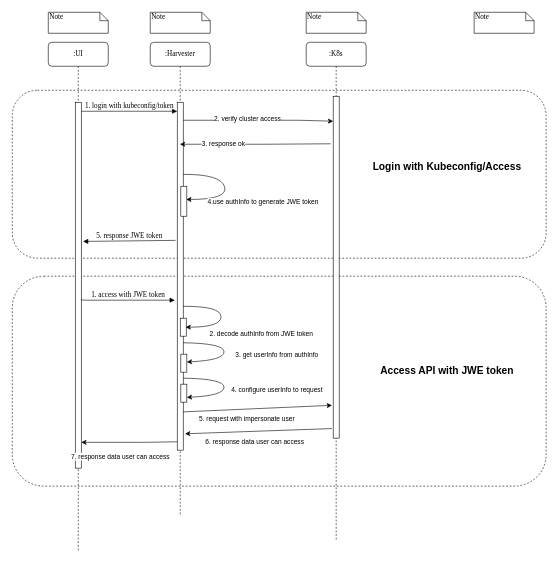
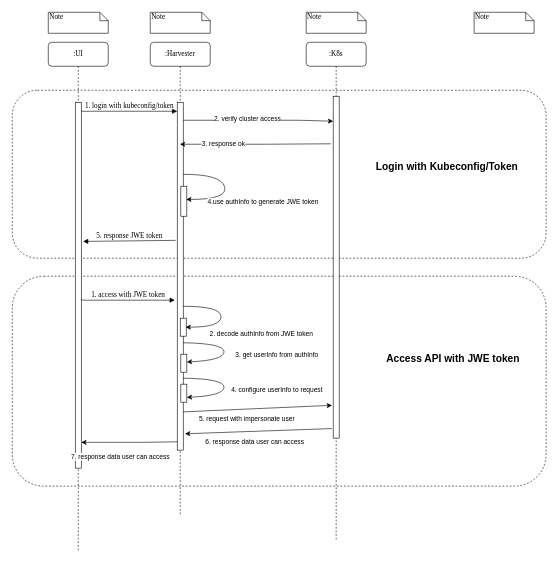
- <mxCell id="40" value="&lt;b&gt;&lt;font style=&quot;font-size: 17px&quot;&gt;Login with Kubeconfig/Access&lt;/font&gt;&lt;/b&gt;" style="text;html=1;strokeColor=none;fillColor=none;align=center;verticalAlign=middle;whiteSpace=wrap;rounded=0;strokeWidth=2;" vertex="1" parent="1"><mxGeometry x="620" y="250" width="250" height="55" as="geometry" /></mxCell>
+ <mxCell id="40" value="&lt;b&gt;&lt;font style=&quot;font-size: 17px&quot;&gt;Login with Kubeconfig/Token&lt;/font&gt;&lt;/b&gt;" style="text;html=1;strokeColor=none;fillColor=none;align=center;verticalAlign=middle;whiteSpace=wrap;rounded=0;strokeWidth=2;" vertex="1" parent="1"><mxGeometry x="620" y="250" width="250" height="55" as="geometry" /></mxCell>
- <mxCell id="39" value="&lt;b&gt;&lt;font style=&quot;font-size: 17px&quot;&gt;Access API with JWE token&lt;/font&gt;&lt;/b&gt;" style="text;html=1;strokeColor=none;fillColor=none;align=center;verticalAlign=middle;whiteSpace=wrap;rounded=0;strokeWidth=2;" vertex="1" parent="1"><mxGeometry x="620" y="590" width="250" height="55" as="geometry" /></mxCell>
+ <mxCell id="39" value="&lt;b&gt;&lt;font style=&quot;font-size: 17px&quot;&gt;Access API with JWE token&lt;/font&gt;&lt;/b&gt;" style="text;html=1;strokeColor=none;fillColor=none;align=center;verticalAlign=middle;whiteSpace=wrap;rounded=0;strokeWidth=2;" vertex="1" parent="1"><mxGeometry x="630" y="570" width="250" height="55" as="geometry" /></mxCell>
